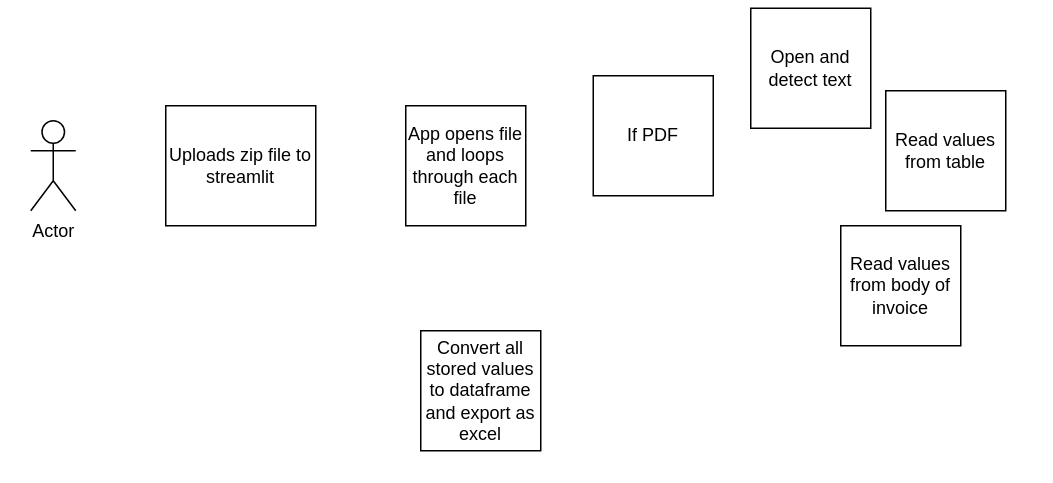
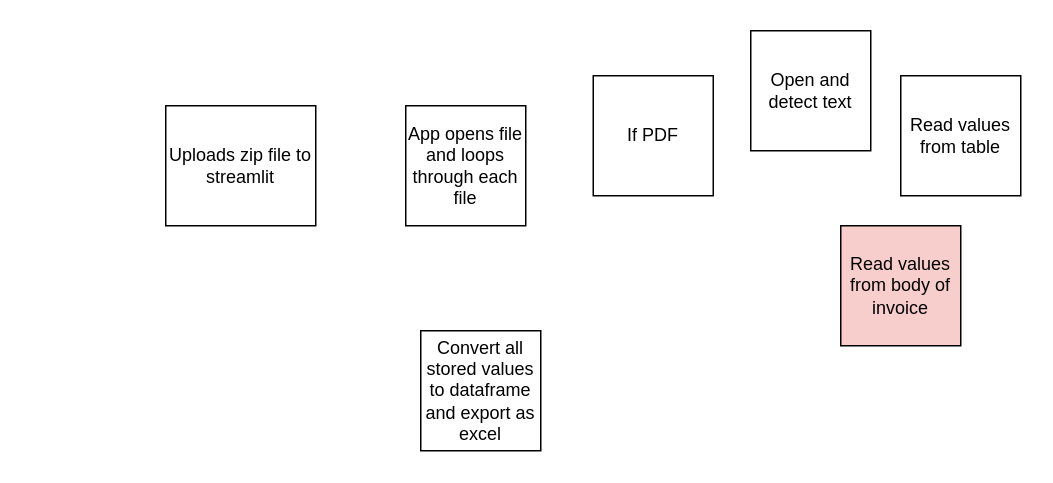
- <mxCell id="6" value="Open and detect text" style="whiteSpace=wrap;html=1;aspect=fixed;" vertex="1" parent="1"><mxGeometry x="500" y="5" width="80" height="80" as="geometry" /></mxCell>
+ <mxCell id="6" value="Open and detect text" style="whiteSpace=wrap;html=1;aspect=fixed;" vertex="1" parent="1"><mxGeometry x="500" y="20" width="80" height="80" as="geometry" /></mxCell>
- <mxCell id="7" value="Read values from table" style="whiteSpace=wrap;html=1;aspect=fixed;" vertex="1" parent="1"><mxGeometry x="590" y="60" width="80" height="80" as="geometry" /></mxCell>
+ <mxCell id="7" value="Read values from table" style="whiteSpace=wrap;html=1;aspect=fixed;" vertex="1" parent="1"><mxGeometry x="600" y="50" width="80" height="80" as="geometry" /></mxCell>
- <mxCell id="3" value="Actor" style="shape=umlActor;verticalLabelPosition=bottom;verticalAlign=top;html=1;outlineConnect=0;" vertex="1" parent="1"><mxGeometry x="20" y="80" width="30" height="60" as="geometry" /></mxCell>
- <mxCell id="8" value="Read values from body of invoice" style="whiteSpace=wrap;html=1;aspect=fixed;" vertex="1" parent="1"><mxGeometry x="560" y="150" width="80" height="80" as="geometry" /></mxCell>
+ <mxCell id="8" value="Read values from body of invoice" style="whiteSpace=wrap;html=1;aspect=fixed;fillColor=#f8cecc;" vertex="1" parent="1"><mxGeometry x="560" y="150" width="80" height="80" as="geometry" /></mxCell>
